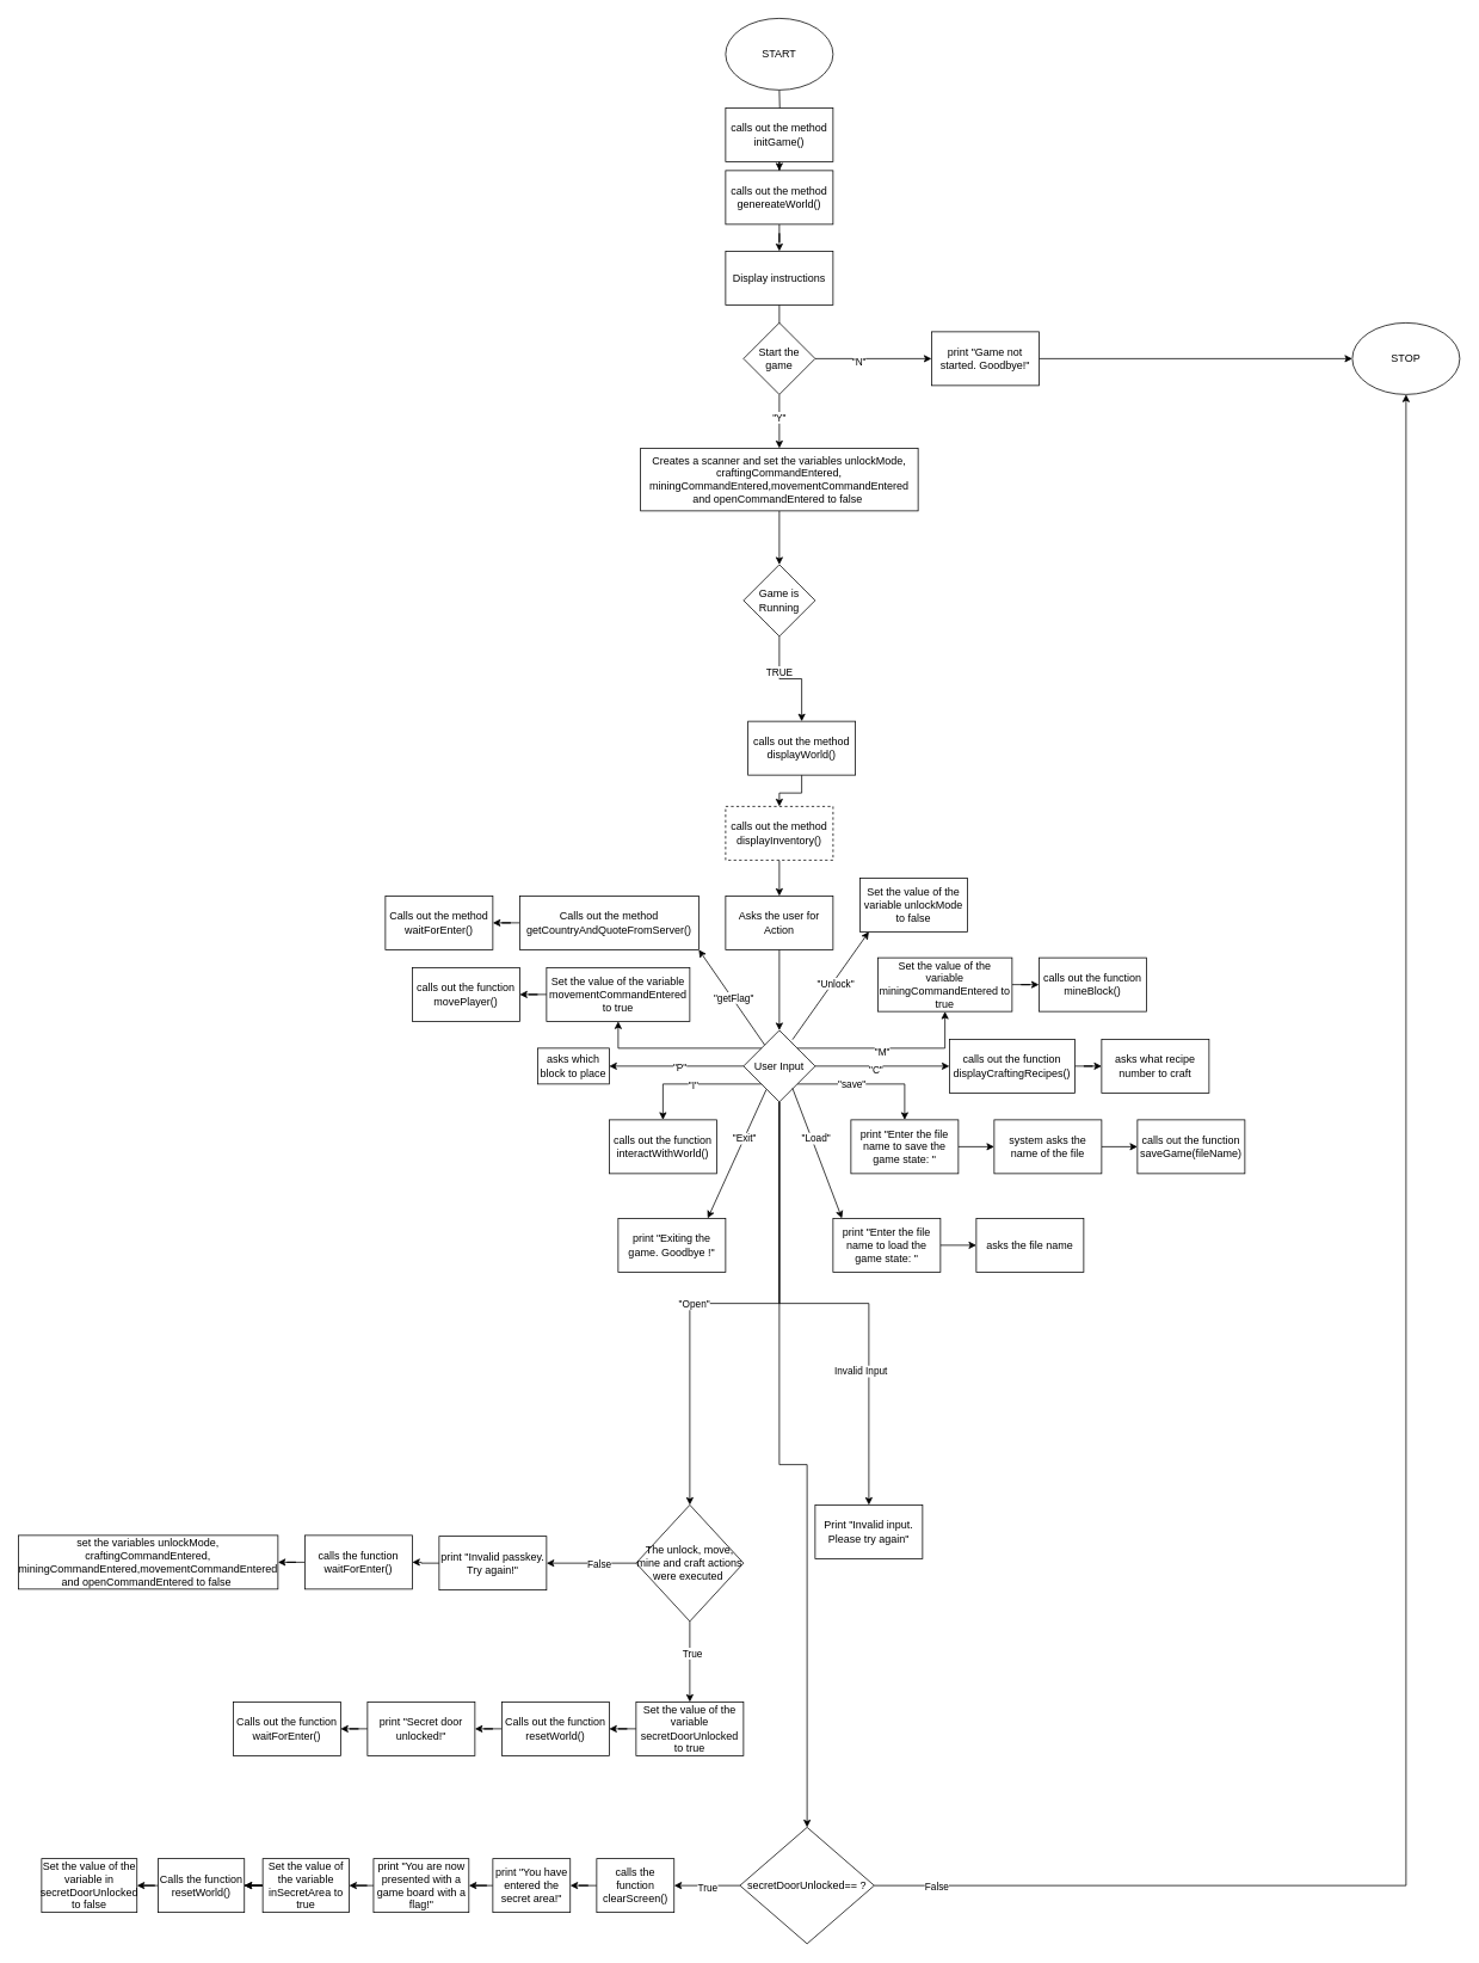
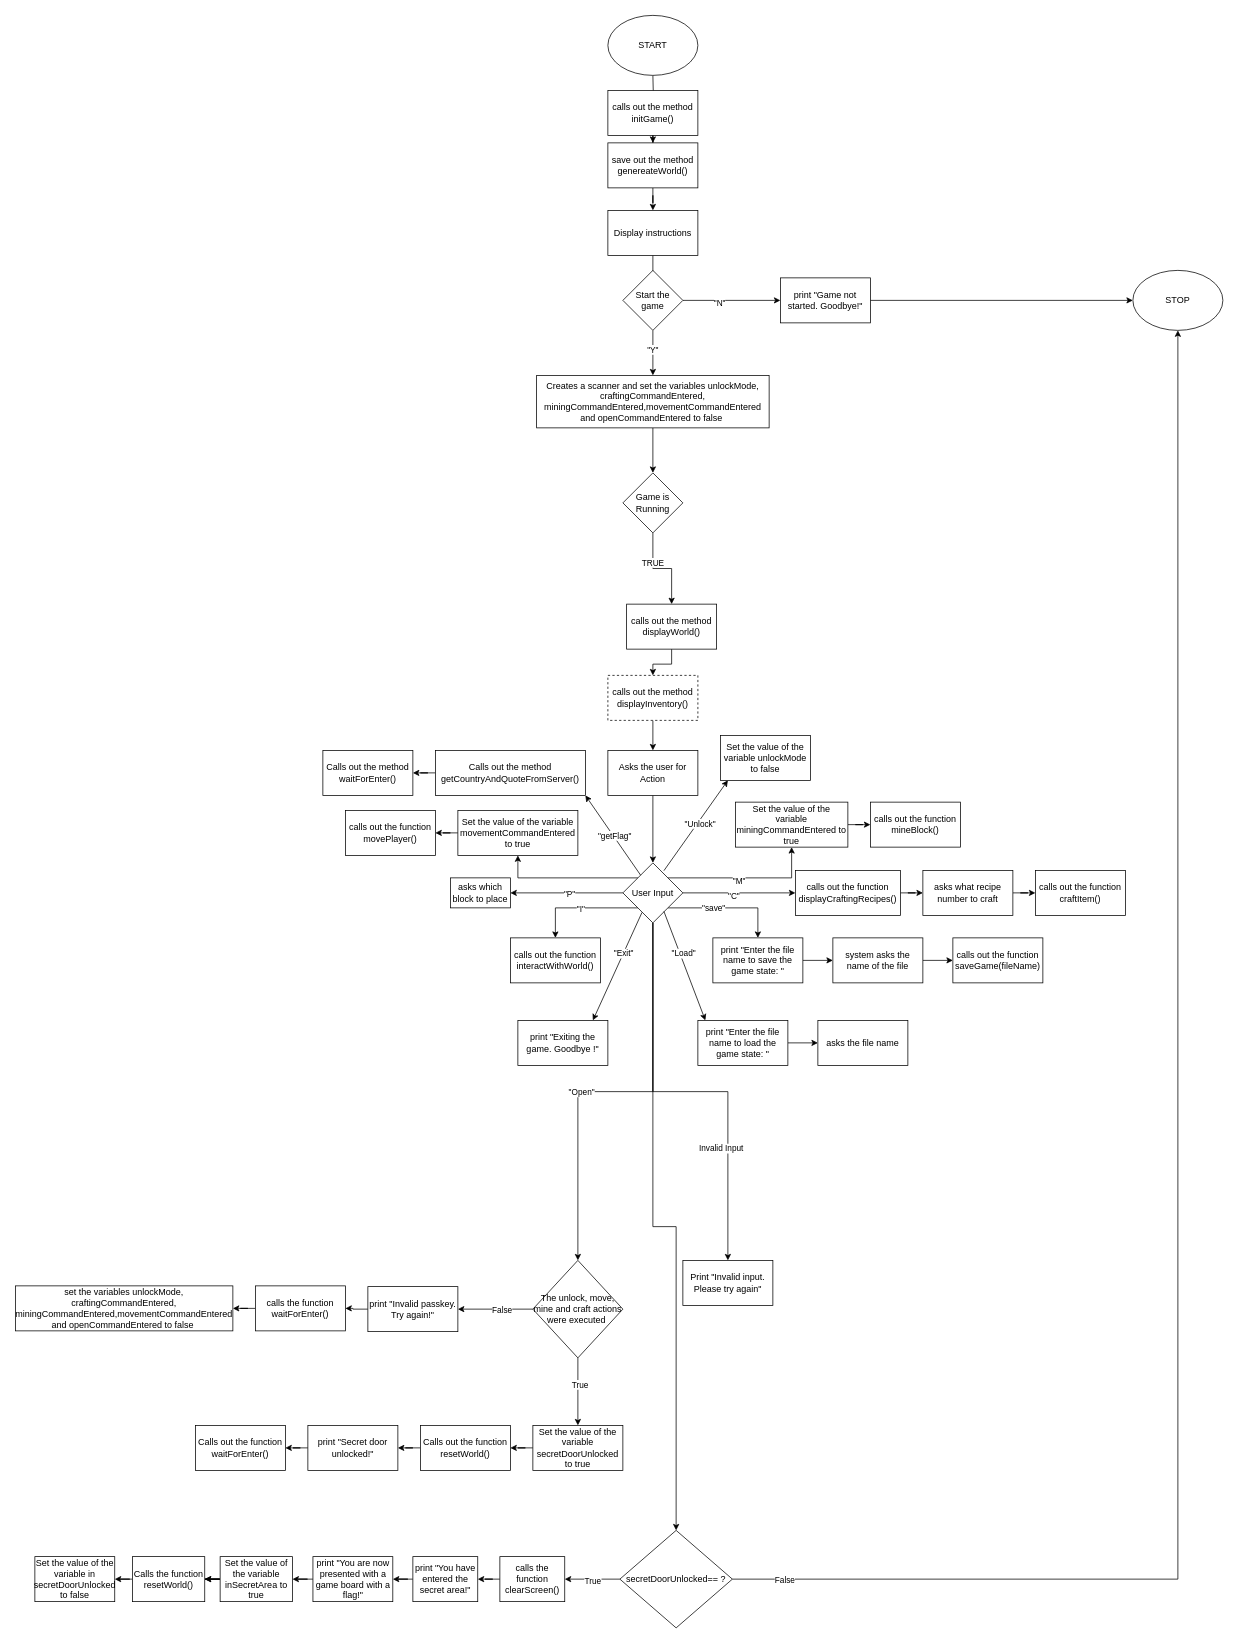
- <mxCell id="7" value="calls out the method genereateWorld()" style="whiteSpace=wrap;html=1;" vertex="1" parent="1"><mxGeometry x="810" y="190" width="120" height="60" as="geometry" /></mxCell>
+ <mxCell id="7" value="save out the method genereateWorld()" style="whiteSpace=wrap;html=1;" vertex="1" parent="1"><mxGeometry x="810" y="190" width="120" height="60" as="geometry" /></mxCell>
+ <mxCell id="43" value="" style="edgeStyle=orthogonalEdgeStyle;rounded=0;orthogonalLoop=1;jettySize=auto;html=1;" edge="1" parent="1" source="44" target="45"><mxGeometry relative="1" as="geometry" /></mxCell>
+ <mxCell id="45" value="calls out the function craftItem()" style="whiteSpace=wrap;html=1;rounded=0;" vertex="1" parent="1"><mxGeometry x="1380" y="1160" width="120" height="60" as="geometry" /></mxCell>
